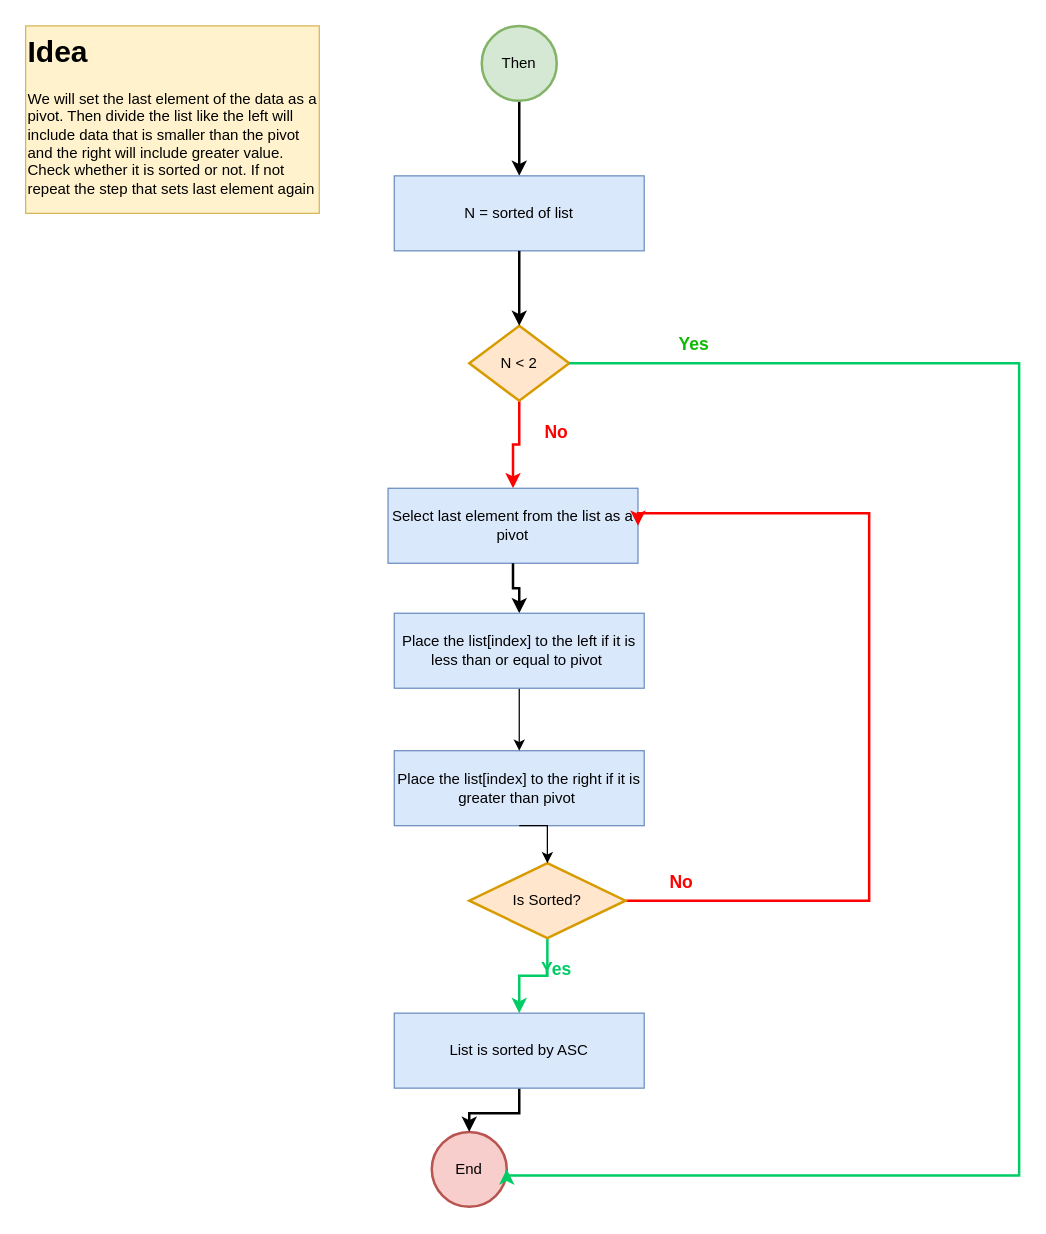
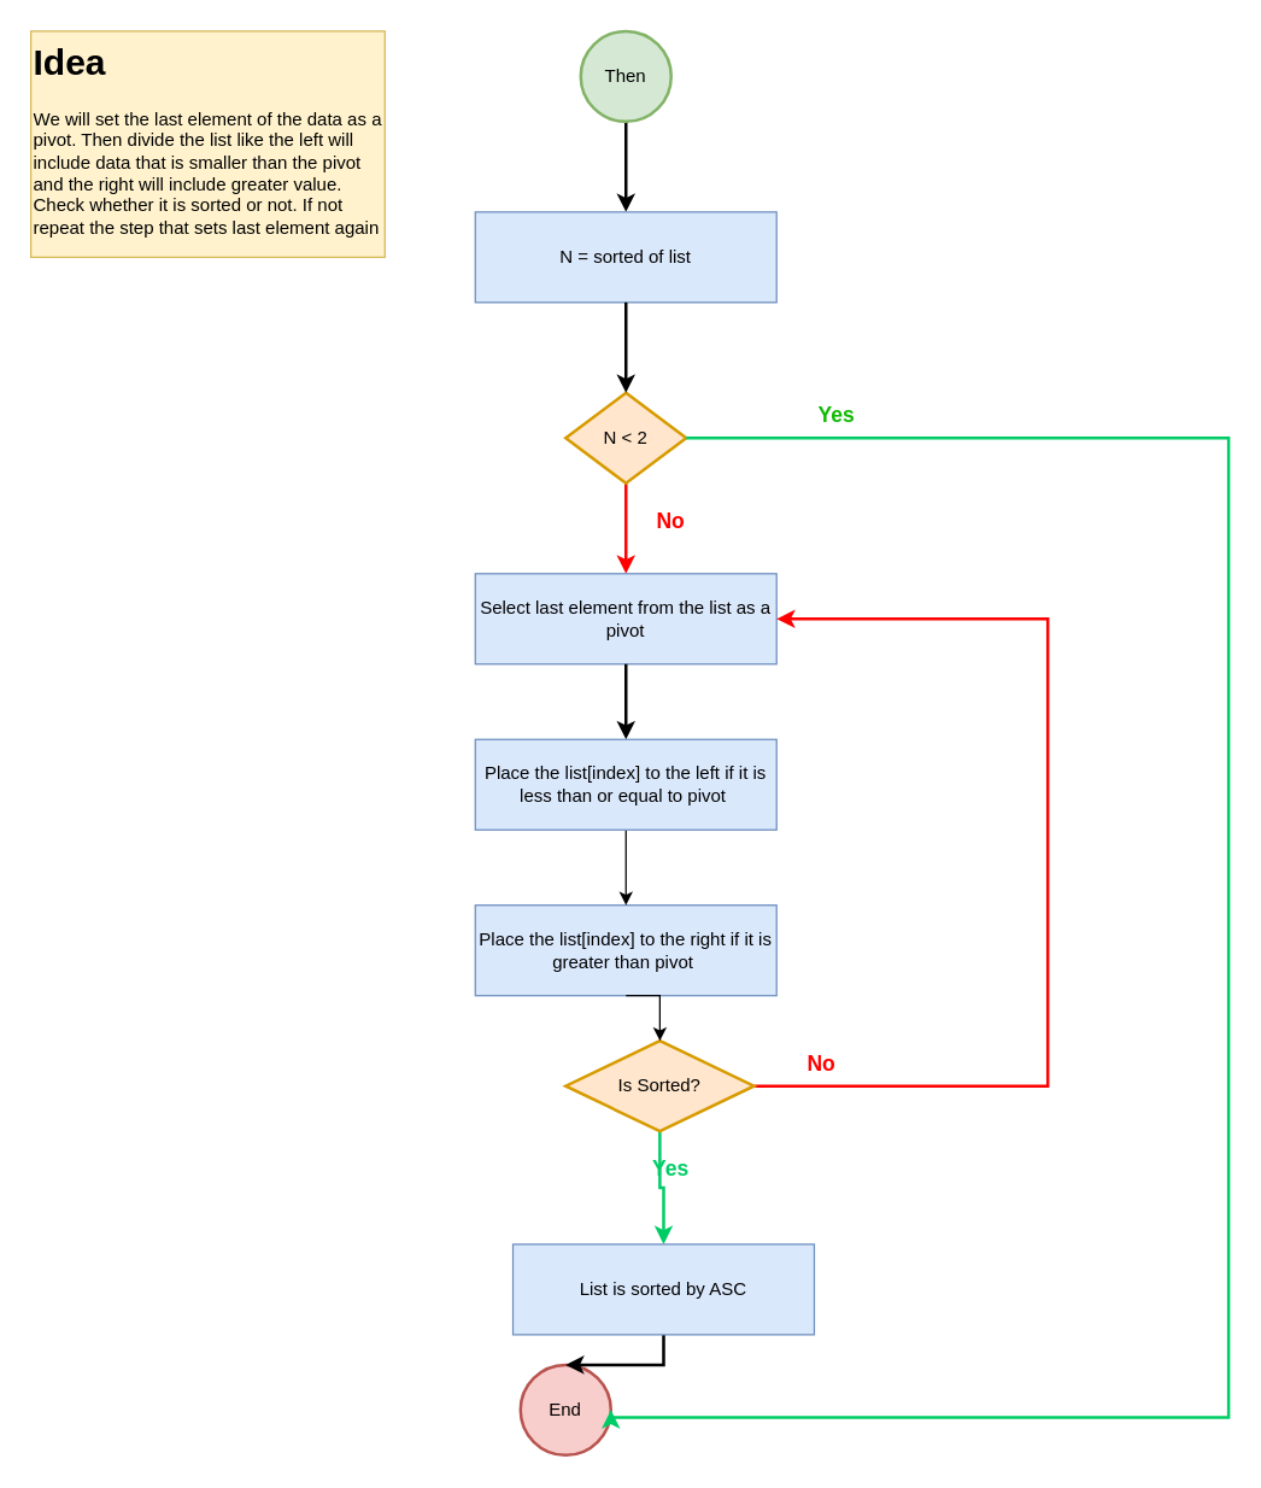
- <mxCell id="9" value="Select last element from the list as a pivot" style="rounded=0;whiteSpace=wrap;html=1;align=center;fillColor=#dae8fc;strokeColor=#6c8ebf;" vertex="1" parent="1"><mxGeometry x="310" y="390" width="200" height="60" as="geometry" /></mxCell>
+ <mxCell id="9" value="Select last element from the list as a pivot" style="rounded=0;whiteSpace=wrap;html=1;align=center;fillColor=#dae8fc;strokeColor=#6c8ebf;" vertex="1" parent="1"><mxGeometry x="315" y="380" width="200" height="60" as="geometry" /></mxCell>
- <mxCell id="11" value="List is sorted by ASC" style="rounded=0;whiteSpace=wrap;html=1;align=center;fillColor=#dae8fc;strokeColor=#6c8ebf;" vertex="1" parent="1"><mxGeometry x="315" y="810" width="200" height="60" as="geometry" /></mxCell>
+ <mxCell id="11" value="List is sorted by ASC" style="rounded=0;whiteSpace=wrap;html=1;align=center;fillColor=#dae8fc;strokeColor=#6c8ebf;" vertex="1" parent="1"><mxGeometry x="340" y="825" width="200" height="60" as="geometry" /></mxCell>
